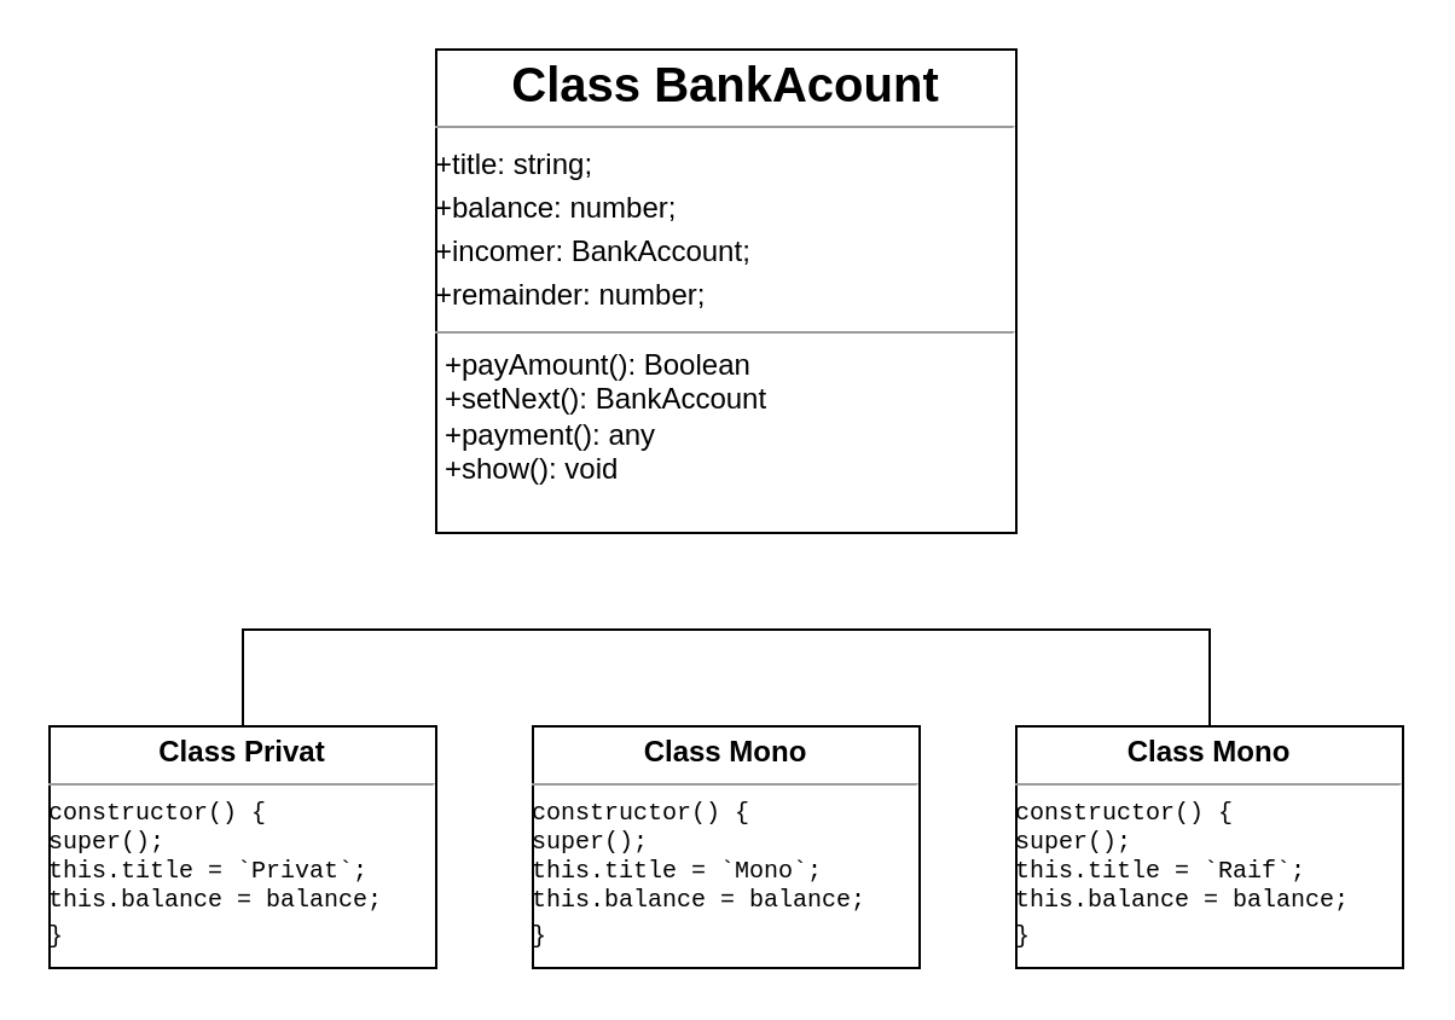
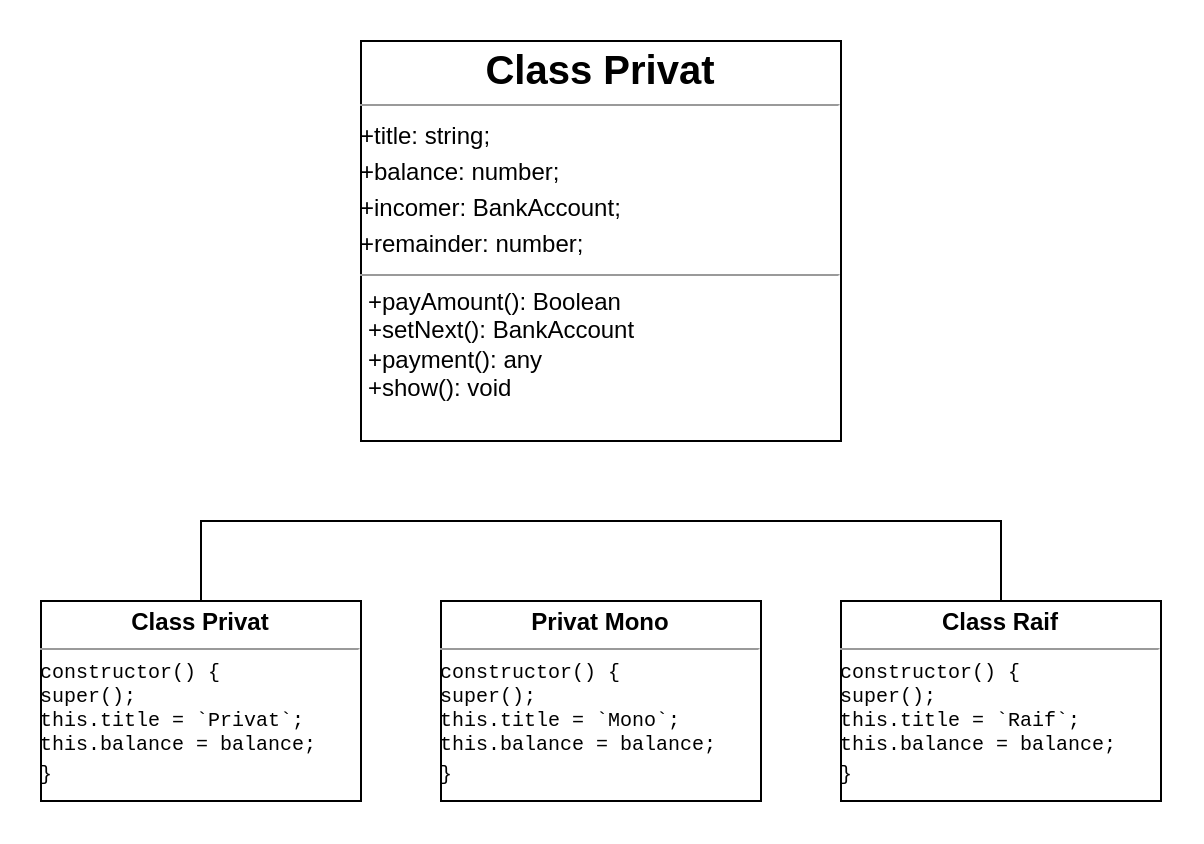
- <mxCell id="2" value="&lt;p style=&quot;margin: 4px 0px 0px ; text-align: center ; line-height: 1.1&quot;&gt;&lt;b&gt;&lt;font style=&quot;font-size: 20px&quot;&gt;Class BankAcount&lt;/font&gt;&lt;/b&gt;&lt;/p&gt;&lt;hr size=&quot;1&quot;&gt;&lt;div style=&quot;line-height: 18px&quot;&gt;&lt;div&gt;+title: string;&lt;/div&gt;&lt;div&gt;    +balance: number;&lt;/div&gt;&lt;div&gt;    +incomer: BankAccount;&lt;/div&gt;&lt;div&gt;    +remainder: number;&lt;/div&gt;&lt;/div&gt;&lt;hr size=&quot;1&quot;&gt;&lt;p style=&quot;margin: 0px 0px 0px 4px&quot;&gt;+payAmount(): Boolean&lt;/p&gt;&lt;p style=&quot;margin: 0px 0px 0px 4px&quot;&gt;+setNext():&amp;nbsp;BankAccount&lt;/p&gt;&lt;p style=&quot;margin: 0px 0px 0px 4px&quot;&gt;+payment(): any&lt;/p&gt;&lt;p style=&quot;margin: 0px 0px 0px 4px&quot;&gt;+show(): void&lt;/p&gt;" style="verticalAlign=top;align=left;overflow=fill;fontSize=12;fontFamily=Helvetica;html=1;" parent="1" vertex="1"><mxGeometry x="180" y="20" width="240" height="200" as="geometry" /></mxCell>
+ <mxCell id="2" value="&lt;p style=&quot;margin: 4px 0px 0px ; text-align: center ; line-height: 1.1&quot;&gt;&lt;b&gt;&lt;font style=&quot;font-size: 20px&quot;&gt;Class Privat&lt;/font&gt;&lt;/b&gt;&lt;/p&gt;&lt;hr size=&quot;1&quot;&gt;&lt;div style=&quot;line-height: 18px&quot;&gt;&lt;div&gt;+title: string;&lt;/div&gt;&lt;div&gt;    +balance: number;&lt;/div&gt;&lt;div&gt;    +incomer: BankAccount;&lt;/div&gt;&lt;div&gt;    +remainder: number;&lt;/div&gt;&lt;/div&gt;&lt;hr size=&quot;1&quot;&gt;&lt;p style=&quot;margin: 0px 0px 0px 4px&quot;&gt;+payAmount(): Boolean&lt;/p&gt;&lt;p style=&quot;margin: 0px 0px 0px 4px&quot;&gt;+setNext():&amp;nbsp;BankAccount&lt;/p&gt;&lt;p style=&quot;margin: 0px 0px 0px 4px&quot;&gt;+payment(): any&lt;/p&gt;&lt;p style=&quot;margin: 0px 0px 0px 4px&quot;&gt;+show(): void&lt;/p&gt;" style="verticalAlign=top;align=left;overflow=fill;fontSize=12;fontFamily=Helvetica;html=1;" parent="1" vertex="1"><mxGeometry x="180" y="20" width="240" height="200" as="geometry" /></mxCell>
- <mxCell id="7" value="&lt;p style=&quot;margin: 4px 0px 0px&quot;&gt;&lt;b&gt;Class&amp;nbsp;&lt;/b&gt;&lt;span&gt;&lt;b&gt;Mono&lt;/b&gt;&lt;/span&gt;&lt;/p&gt;&lt;hr size=&quot;1&quot;&gt;&lt;span style=&quot;font-family: &amp;#34;menlo&amp;#34; , &amp;#34;monaco&amp;#34; , &amp;#34;courier new&amp;#34; , monospace ; font-size: 10px&quot;&gt;&lt;div style=&quot;text-align: left&quot;&gt;&lt;span&gt;constructor() {&lt;/span&gt;&lt;/div&gt;&lt;/span&gt;&lt;span style=&quot;font-family: &amp;#34;menlo&amp;#34; , &amp;#34;monaco&amp;#34; , &amp;#34;courier new&amp;#34; , monospace ; font-size: 10px&quot;&gt;&lt;div style=&quot;text-align: left&quot;&gt;&lt;span&gt;super();&lt;/span&gt;&lt;/div&gt;&lt;/span&gt;&lt;span style=&quot;font-family: &amp;#34;menlo&amp;#34; , &amp;#34;monaco&amp;#34; , &amp;#34;courier new&amp;#34; , monospace ; font-size: 10px&quot;&gt;&lt;div style=&quot;text-align: left&quot;&gt;&lt;span&gt;this.title = `Mono`;&lt;/span&gt;&lt;/div&gt;&lt;/span&gt;&lt;span style=&quot;font-family: &amp;#34;menlo&amp;#34; , &amp;#34;monaco&amp;#34; , &amp;#34;courier new&amp;#34; , monospace ; font-size: 10px&quot;&gt;&lt;div style=&quot;text-align: left&quot;&gt;&lt;span&gt;this.balance = balance;&lt;/span&gt;&lt;/div&gt;&lt;/span&gt;&lt;div style=&quot;height: 2px ; font-size: 10px&quot;&gt;&lt;div style=&quot;font-family: &amp;#34;menlo&amp;#34; , &amp;#34;monaco&amp;#34; , &amp;#34;courier new&amp;#34; , monospace ; line-height: 18px&quot;&gt;&lt;div style=&quot;text-align: left&quot;&gt;    }&lt;/div&gt;&lt;/div&gt;&lt;/div&gt;" style="verticalAlign=top;align=center;overflow=fill;fontSize=12;fontFamily=Helvetica;html=1;labelBackgroundColor=none;fontColor=#000000;spacingLeft=5;horizontal=1;" parent="1" vertex="1"><mxGeometry x="220" y="300" width="160" height="100" as="geometry" /></mxCell>
+ <mxCell id="7" value="&lt;p style=&quot;margin: 4px 0px 0px&quot;&gt;&lt;b&gt;Privat&amp;nbsp;&lt;/b&gt;&lt;span&gt;&lt;b&gt;Mono&lt;/b&gt;&lt;/span&gt;&lt;/p&gt;&lt;hr size=&quot;1&quot;&gt;&lt;span style=&quot;font-family: &amp;#34;menlo&amp;#34; , &amp;#34;monaco&amp;#34; , &amp;#34;courier new&amp;#34; , monospace ; font-size: 10px&quot;&gt;&lt;div style=&quot;text-align: left&quot;&gt;&lt;span&gt;constructor() {&lt;/span&gt;&lt;/div&gt;&lt;/span&gt;&lt;span style=&quot;font-family: &amp;#34;menlo&amp;#34; , &amp;#34;monaco&amp;#34; , &amp;#34;courier new&amp;#34; , monospace ; font-size: 10px&quot;&gt;&lt;div style=&quot;text-align: left&quot;&gt;&lt;span&gt;super();&lt;/span&gt;&lt;/div&gt;&lt;/span&gt;&lt;span style=&quot;font-family: &amp;#34;menlo&amp;#34; , &amp;#34;monaco&amp;#34; , &amp;#34;courier new&amp;#34; , monospace ; font-size: 10px&quot;&gt;&lt;div style=&quot;text-align: left&quot;&gt;&lt;span&gt;this.title = `Mono`;&lt;/span&gt;&lt;/div&gt;&lt;/span&gt;&lt;span style=&quot;font-family: &amp;#34;menlo&amp;#34; , &amp;#34;monaco&amp;#34; , &amp;#34;courier new&amp;#34; , monospace ; font-size: 10px&quot;&gt;&lt;div style=&quot;text-align: left&quot;&gt;&lt;span&gt;this.balance = balance;&lt;/span&gt;&lt;/div&gt;&lt;/span&gt;&lt;div style=&quot;height: 2px ; font-size: 10px&quot;&gt;&lt;div style=&quot;font-family: &amp;#34;menlo&amp;#34; , &amp;#34;monaco&amp;#34; , &amp;#34;courier new&amp;#34; , monospace ; line-height: 18px&quot;&gt;&lt;div style=&quot;text-align: left&quot;&gt;    }&lt;/div&gt;&lt;/div&gt;&lt;/div&gt;" style="verticalAlign=top;align=center;overflow=fill;fontSize=12;fontFamily=Helvetica;html=1;labelBackgroundColor=none;fontColor=#000000;spacingLeft=5;horizontal=1;" parent="1" vertex="1"><mxGeometry x="220" y="300" width="160" height="100" as="geometry" /></mxCell>
- <mxCell id="6" value="&lt;p style=&quot;margin: 4px 0px 0px&quot;&gt;&lt;b&gt;Class&amp;nbsp;&lt;/b&gt;&lt;span&gt;&lt;b&gt;Mono&lt;/b&gt;&lt;/span&gt;&lt;/p&gt;&lt;hr size=&quot;1&quot;&gt;&lt;span style=&quot;font-family: &amp;#34;menlo&amp;#34; , &amp;#34;monaco&amp;#34; , &amp;#34;courier new&amp;#34; , monospace ; font-size: 10px&quot;&gt;&lt;div style=&quot;text-align: left&quot;&gt;&lt;span&gt;constructor() {&lt;/span&gt;&lt;/div&gt;&lt;/span&gt;&lt;span style=&quot;font-family: &amp;#34;menlo&amp;#34; , &amp;#34;monaco&amp;#34; , &amp;#34;courier new&amp;#34; , monospace ; font-size: 10px&quot;&gt;&lt;div style=&quot;text-align: left&quot;&gt;&lt;span&gt;super();&lt;/span&gt;&lt;/div&gt;&lt;/span&gt;&lt;span style=&quot;font-family: &amp;#34;menlo&amp;#34; , &amp;#34;monaco&amp;#34; , &amp;#34;courier new&amp;#34; , monospace ; font-size: 10px&quot;&gt;&lt;div style=&quot;text-align: left&quot;&gt;&lt;span&gt;this.title = `Raif`;&lt;/span&gt;&lt;/div&gt;&lt;/span&gt;&lt;span style=&quot;font-family: &amp;#34;menlo&amp;#34; , &amp;#34;monaco&amp;#34; , &amp;#34;courier new&amp;#34; , monospace ; font-size: 10px&quot;&gt;&lt;div style=&quot;text-align: left&quot;&gt;&lt;span&gt;this.balance = balance;&lt;/span&gt;&lt;/div&gt;&lt;/span&gt;&lt;div style=&quot;height: 2px ; font-size: 10px&quot;&gt;&lt;div style=&quot;font-family: &amp;#34;menlo&amp;#34; , &amp;#34;monaco&amp;#34; , &amp;#34;courier new&amp;#34; , monospace ; line-height: 18px&quot;&gt;&lt;div style=&quot;text-align: left&quot;&gt;    }&lt;/div&gt;&lt;/div&gt;&lt;/div&gt;" style="verticalAlign=top;align=center;overflow=fill;fontSize=12;fontFamily=Helvetica;html=1;labelBackgroundColor=none;fontColor=#000000;spacingLeft=5;horizontal=1;" parent="1" vertex="1"><mxGeometry x="420" y="300" width="160" height="100" as="geometry" /></mxCell>
+ <mxCell id="6" value="&lt;p style=&quot;margin: 4px 0px 0px&quot;&gt;&lt;b&gt;Class&amp;nbsp;&lt;/b&gt;&lt;span&gt;&lt;b&gt;Raif&lt;/b&gt;&lt;/span&gt;&lt;/p&gt;&lt;hr size=&quot;1&quot;&gt;&lt;span style=&quot;font-family: &amp;#34;menlo&amp;#34; , &amp;#34;monaco&amp;#34; , &amp;#34;courier new&amp;#34; , monospace ; font-size: 10px&quot;&gt;&lt;div style=&quot;text-align: left&quot;&gt;&lt;span&gt;constructor() {&lt;/span&gt;&lt;/div&gt;&lt;/span&gt;&lt;span style=&quot;font-family: &amp;#34;menlo&amp;#34; , &amp;#34;monaco&amp;#34; , &amp;#34;courier new&amp;#34; , monospace ; font-size: 10px&quot;&gt;&lt;div style=&quot;text-align: left&quot;&gt;&lt;span&gt;super();&lt;/span&gt;&lt;/div&gt;&lt;/span&gt;&lt;span style=&quot;font-family: &amp;#34;menlo&amp;#34; , &amp;#34;monaco&amp;#34; , &amp;#34;courier new&amp;#34; , monospace ; font-size: 10px&quot;&gt;&lt;div style=&quot;text-align: left&quot;&gt;&lt;span&gt;this.title = `Raif`;&lt;/span&gt;&lt;/div&gt;&lt;/span&gt;&lt;span style=&quot;font-family: &amp;#34;menlo&amp;#34; , &amp;#34;monaco&amp;#34; , &amp;#34;courier new&amp;#34; , monospace ; font-size: 10px&quot;&gt;&lt;div style=&quot;text-align: left&quot;&gt;&lt;span&gt;this.balance = balance;&lt;/span&gt;&lt;/div&gt;&lt;/span&gt;&lt;div style=&quot;height: 2px ; font-size: 10px&quot;&gt;&lt;div style=&quot;font-family: &amp;#34;menlo&amp;#34; , &amp;#34;monaco&amp;#34; , &amp;#34;courier new&amp;#34; , monospace ; line-height: 18px&quot;&gt;&lt;div style=&quot;text-align: left&quot;&gt;    }&lt;/div&gt;&lt;/div&gt;&lt;/div&gt;" style="verticalAlign=top;align=center;overflow=fill;fontSize=12;fontFamily=Helvetica;html=1;labelBackgroundColor=none;fontColor=#000000;spacingLeft=5;horizontal=1;" parent="1" vertex="1"><mxGeometry x="420" y="300" width="160" height="100" as="geometry" /></mxCell>
